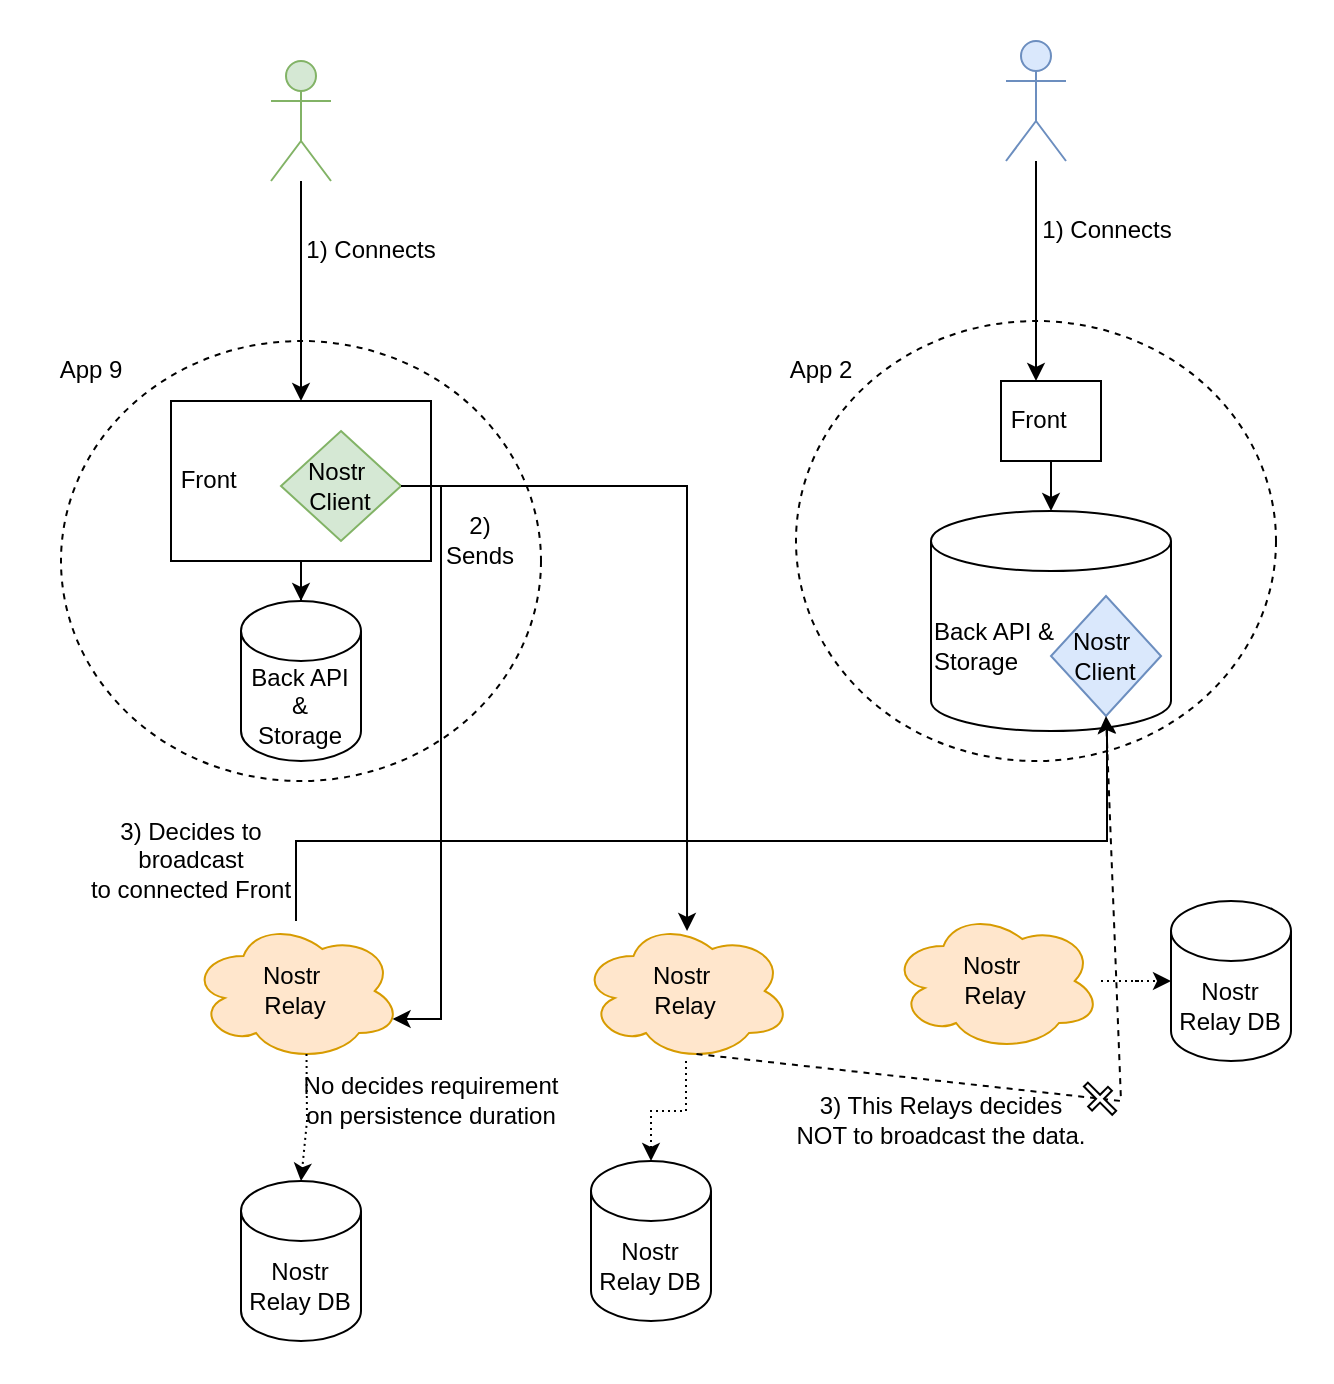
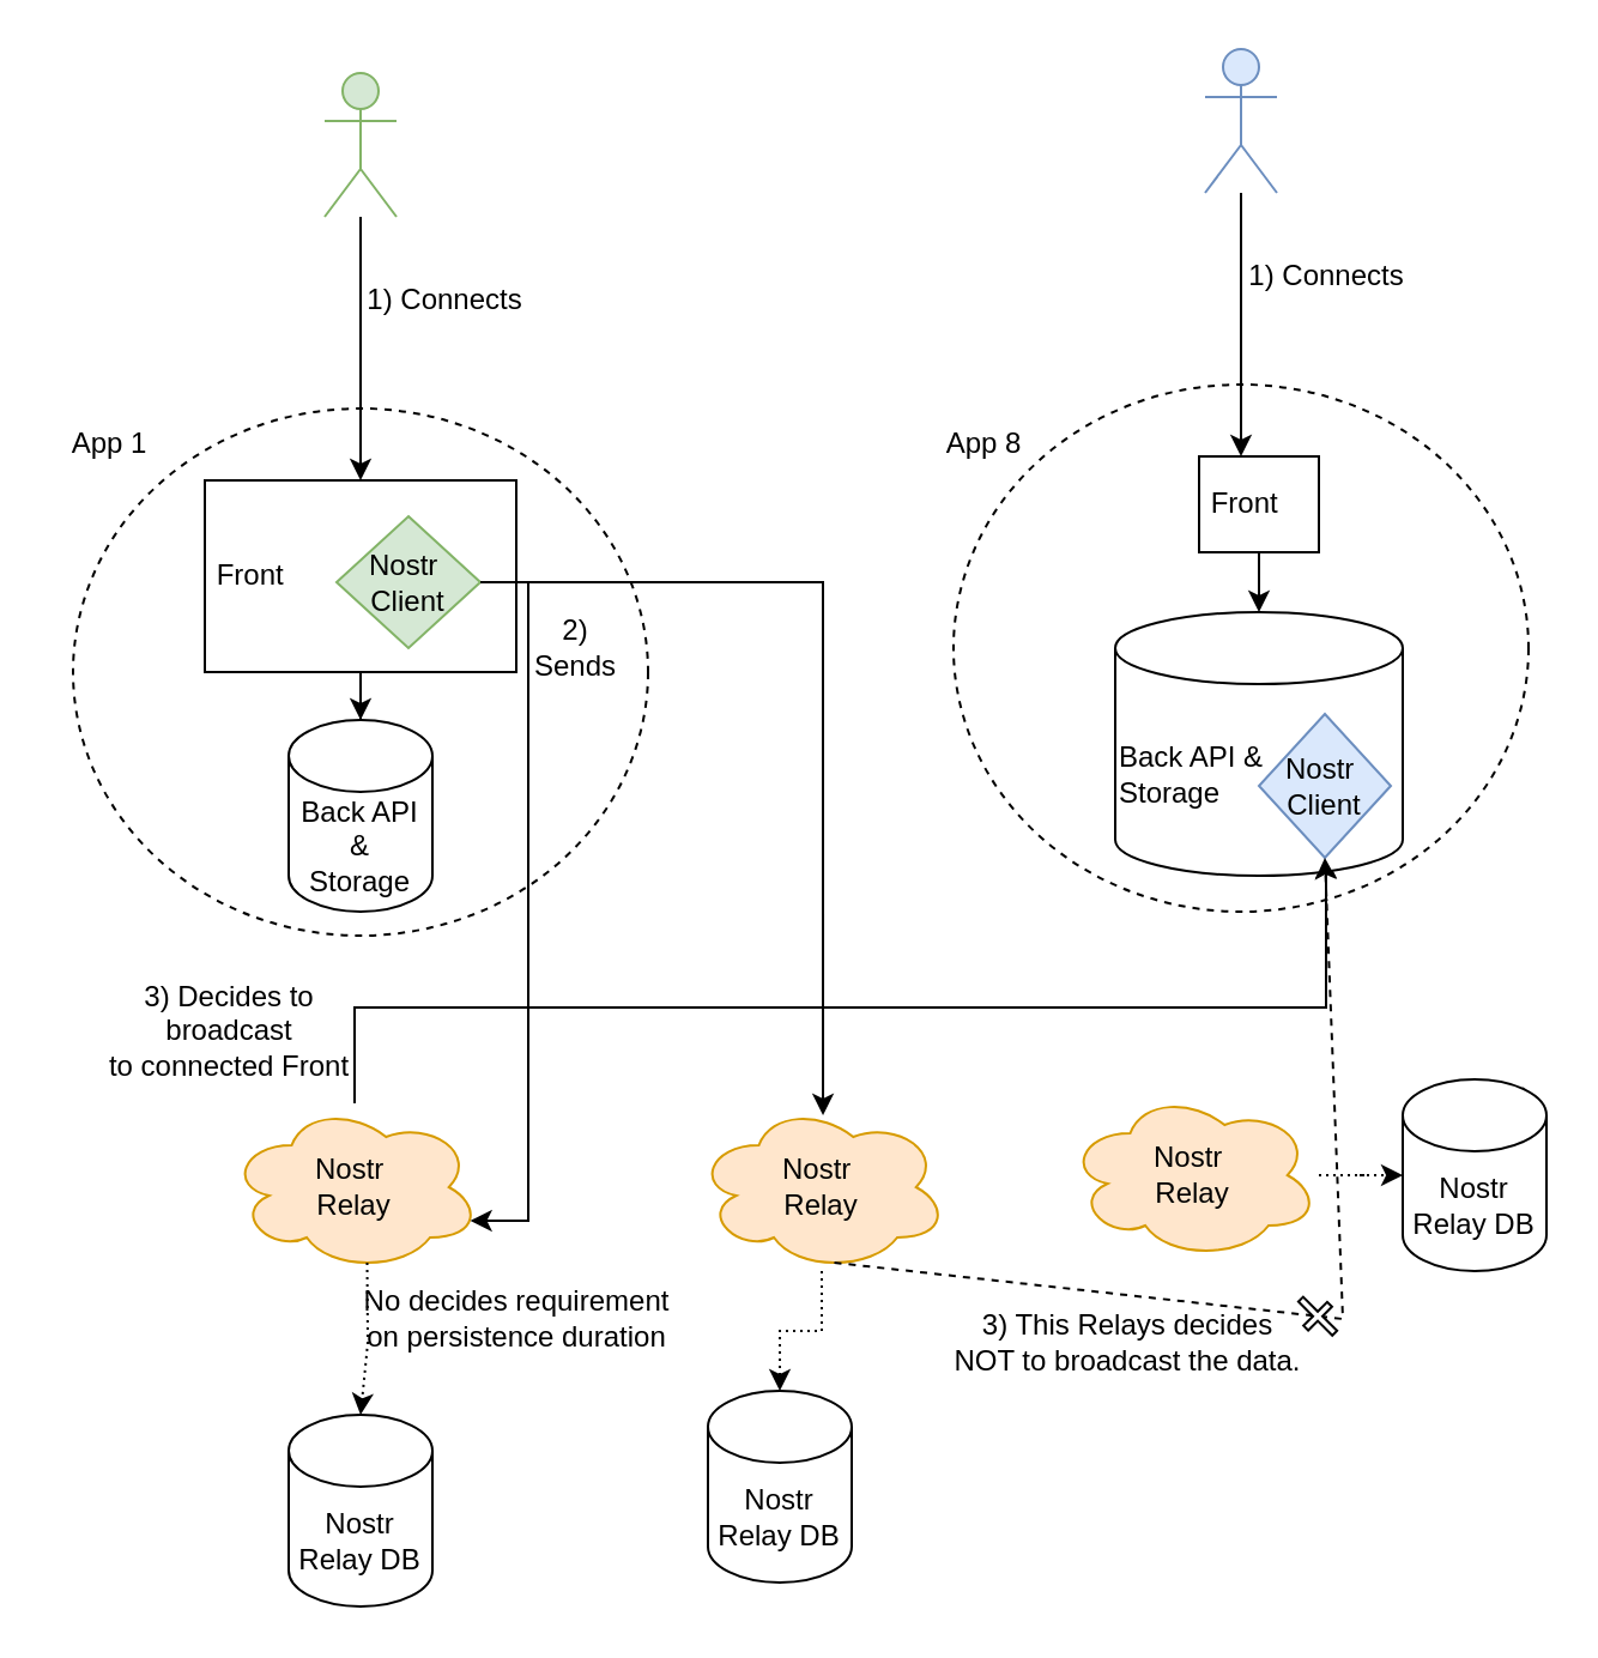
- <mxCell id="9" value="App 9" style="text;html=1;align=center;verticalAlign=middle;resizable=0;points=[];autosize=1;strokeColor=none;fillColor=none;" parent="1" vertex="1"><mxGeometry x="20" y="170" width="50" height="30" as="geometry" /></mxCell>
+ <mxCell id="9" value="App 1" style="text;html=1;align=center;verticalAlign=middle;resizable=0;points=[];autosize=1;strokeColor=none;fillColor=none;" parent="1" vertex="1"><mxGeometry x="20" y="170" width="50" height="30" as="geometry" /></mxCell>
- <mxCell id="28" value="App 2" style="text;html=1;align=center;verticalAlign=middle;resizable=0;points=[];autosize=1;strokeColor=none;fillColor=none;" parent="1" vertex="1"><mxGeometry x="385" y="170" width="50" height="30" as="geometry" /></mxCell>
+ <mxCell id="28" value="App 8" style="text;html=1;align=center;verticalAlign=middle;resizable=0;points=[];autosize=1;strokeColor=none;fillColor=none;" parent="1" vertex="1"><mxGeometry x="385" y="170" width="50" height="30" as="geometry" /></mxCell>
